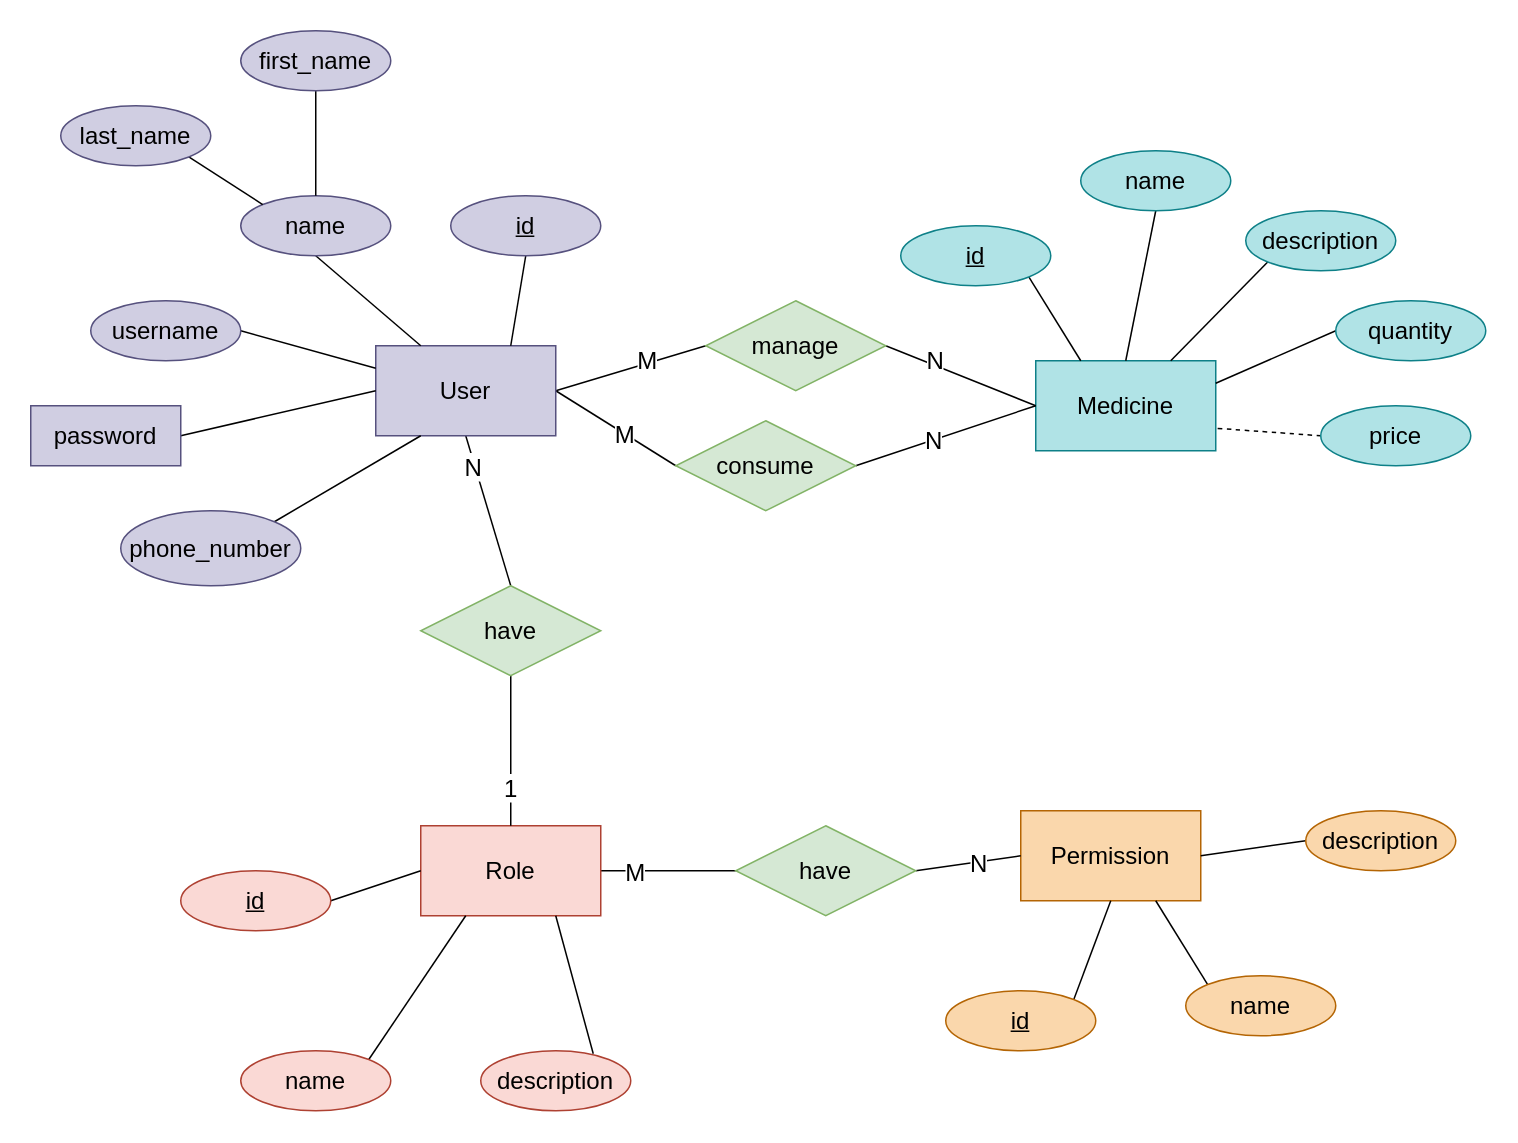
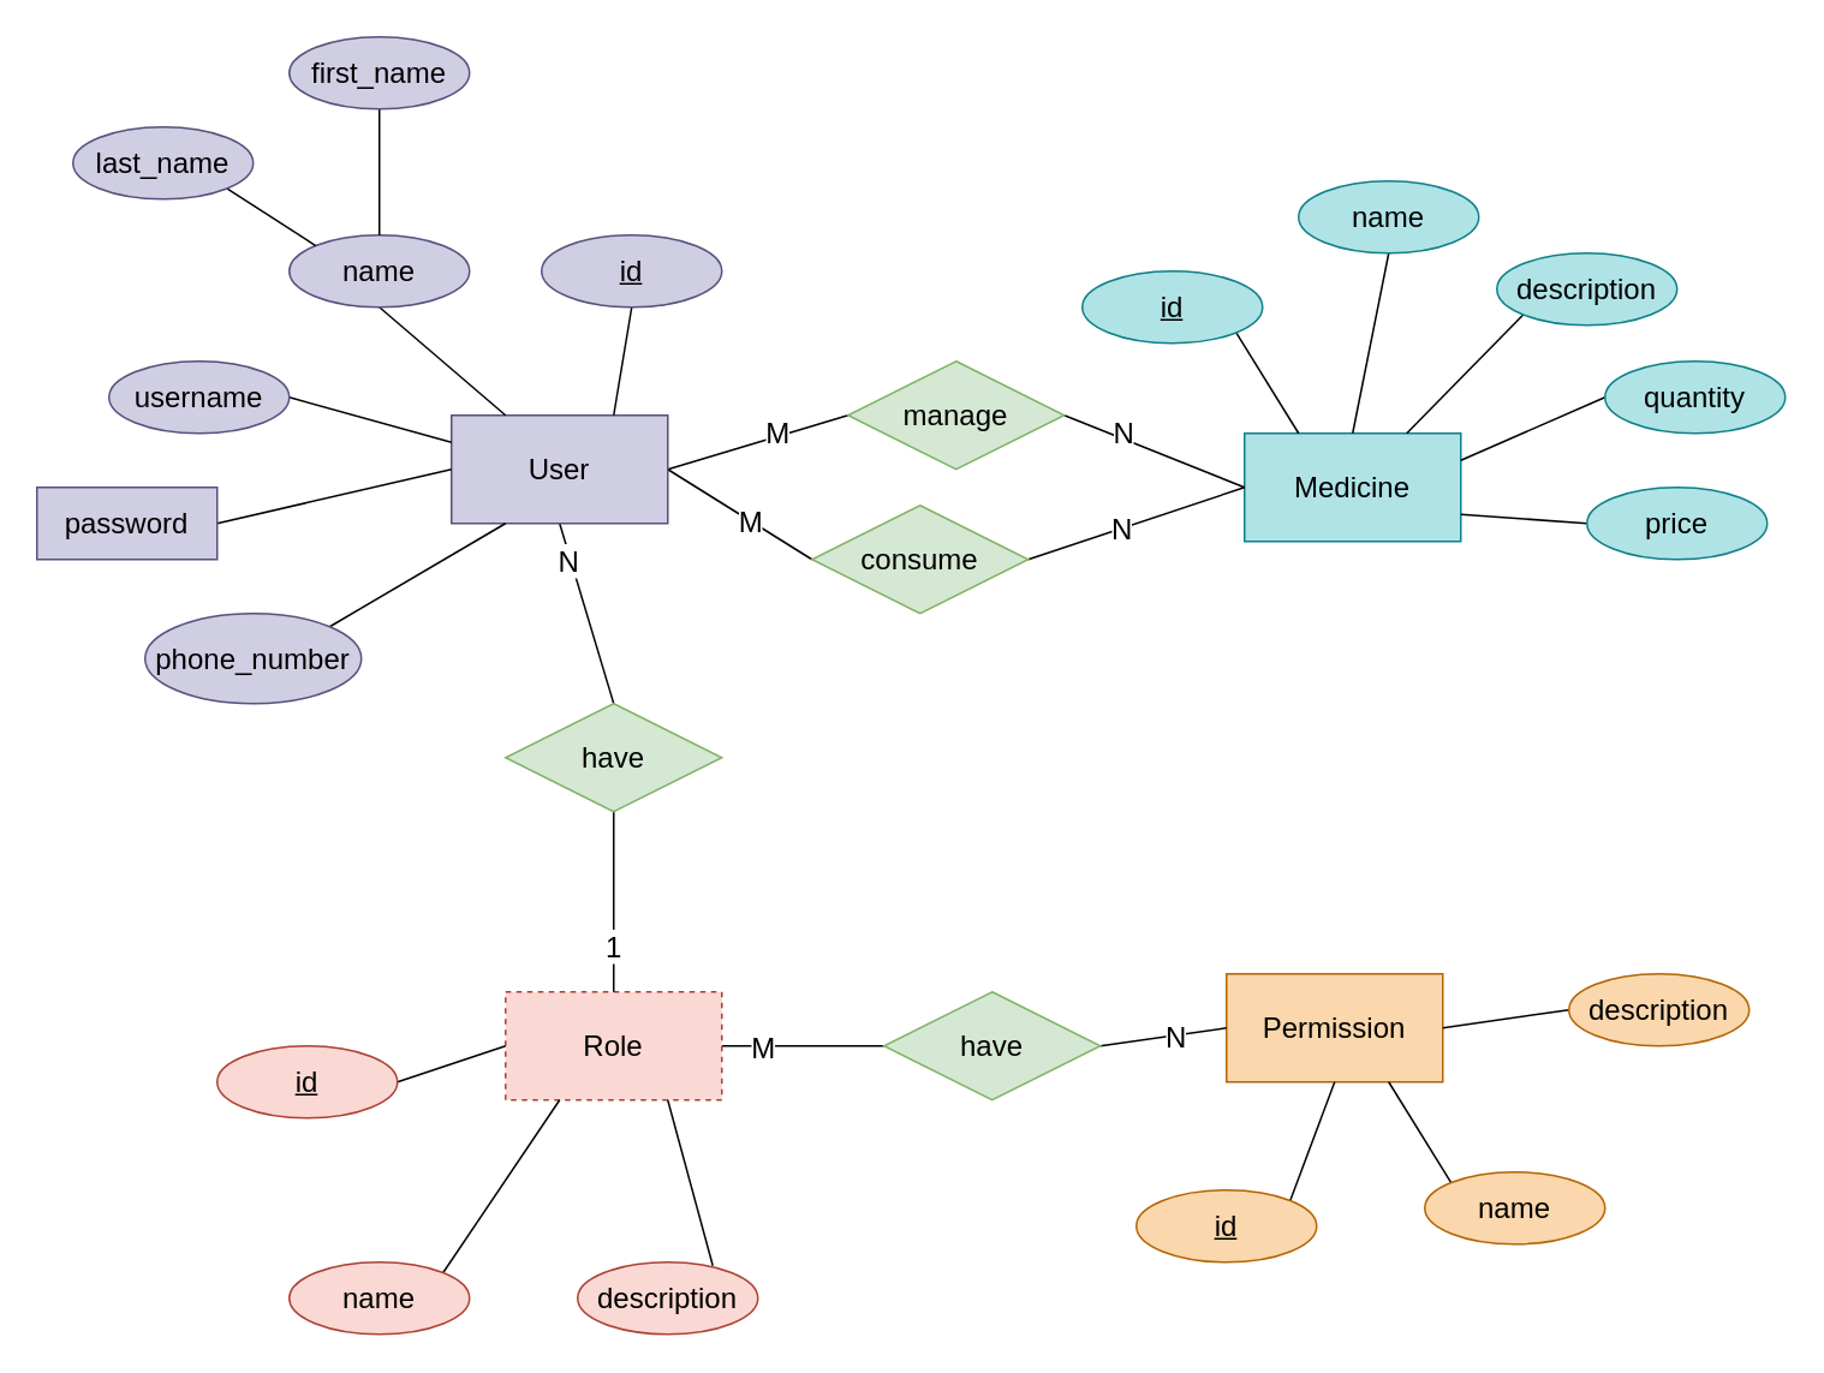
- <mxCell id="32" style="edgeStyle=none;curved=1;rounded=0;orthogonalLoop=1;jettySize=auto;html=1;exitX=0;exitY=0.5;exitDx=0;exitDy=0;entryX=1;entryY=0.75;entryDx=0;entryDy=0;fontSize=12;endArrow=none;endFill=0;startSize=14;endSize=14;sourcePerimeterSpacing=8;targetPerimeterSpacing=8;dashed=1;" edge="1" parent="1" source="33" target="23"><mxGeometry relative="1" as="geometry" /></mxCell>
+ <mxCell id="32" style="edgeStyle=none;curved=1;rounded=0;orthogonalLoop=1;jettySize=auto;html=1;exitX=0;exitY=0.5;exitDx=0;exitDy=0;entryX=1;entryY=0.75;entryDx=0;entryDy=0;fontSize=12;endArrow=none;endFill=0;startSize=14;endSize=14;sourcePerimeterSpacing=8;targetPerimeterSpacing=8;" edge="1" parent="1" source="33" target="23"><mxGeometry relative="1" as="geometry" /></mxCell>
- <mxCell id="36" value="Role" style="rounded=0;whiteSpace=wrap;html=1;fontSize=16;fillColor=#fad9d5;strokeColor=#ae4132;" vertex="1" parent="1"><mxGeometry x="280" y="550" width="120" height="60" as="geometry" /></mxCell>
+ <mxCell id="36" value="Role" style="rounded=0;whiteSpace=wrap;html=1;fontSize=16;fillColor=#fad9d5;strokeColor=#ae4132;dashed=1;" vertex="1" parent="1"><mxGeometry x="280" y="550" width="120" height="60" as="geometry" /></mxCell>
